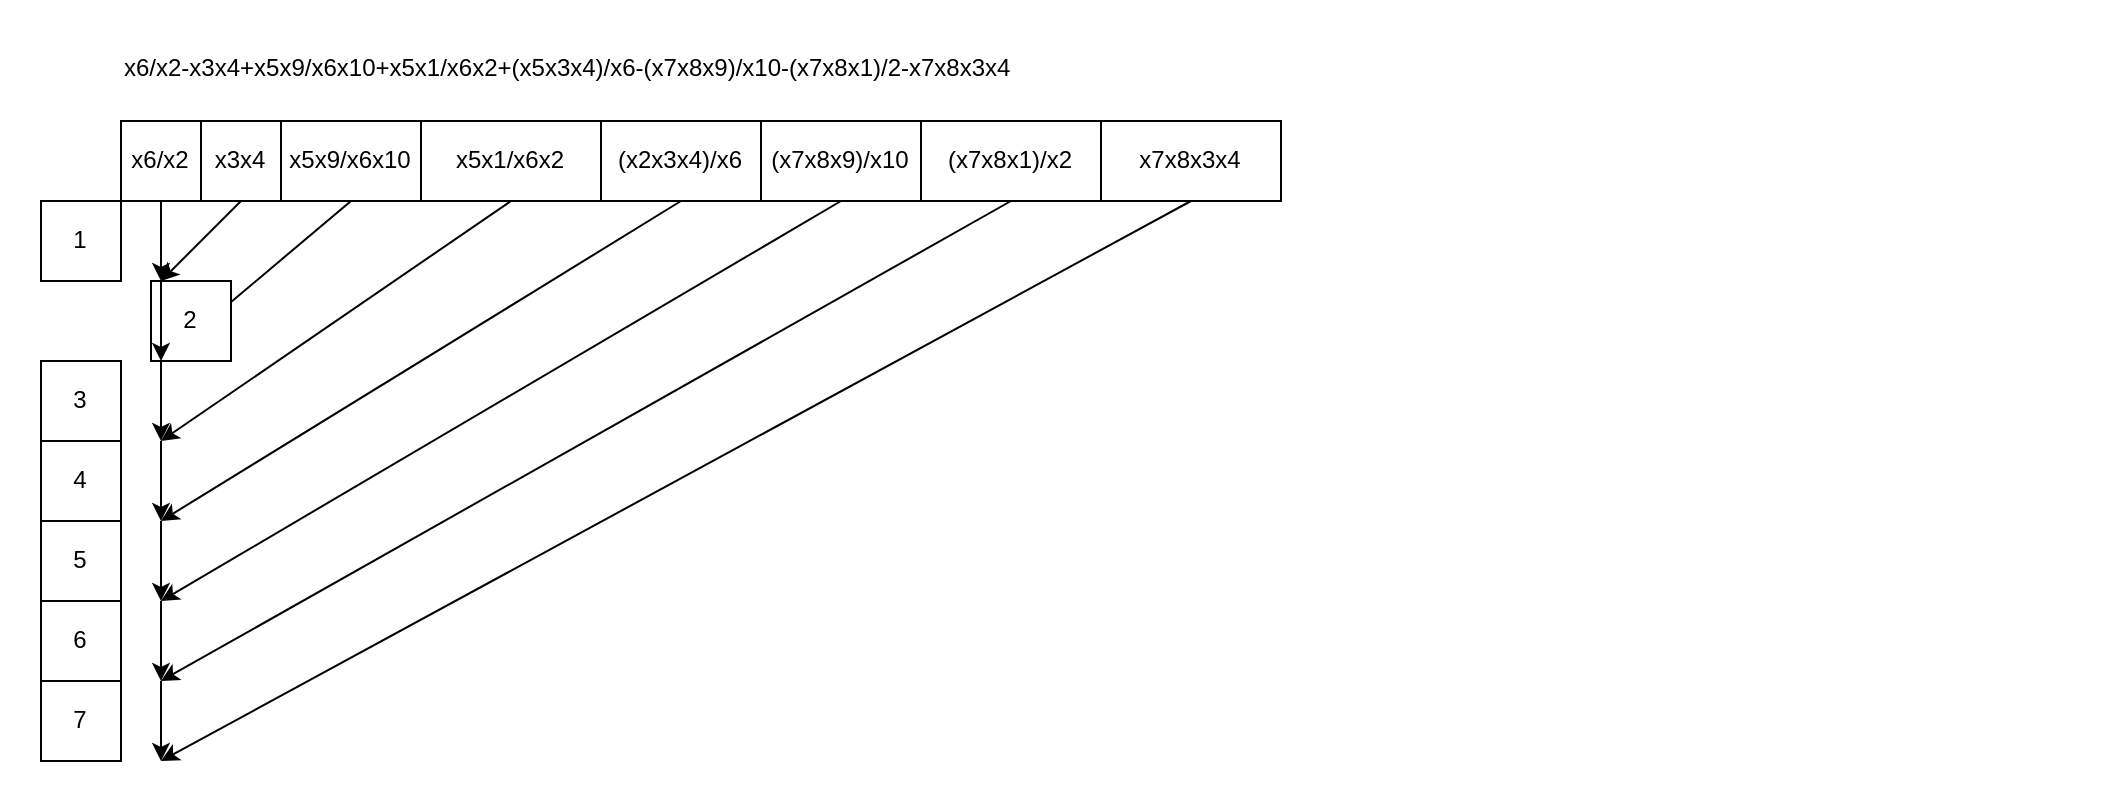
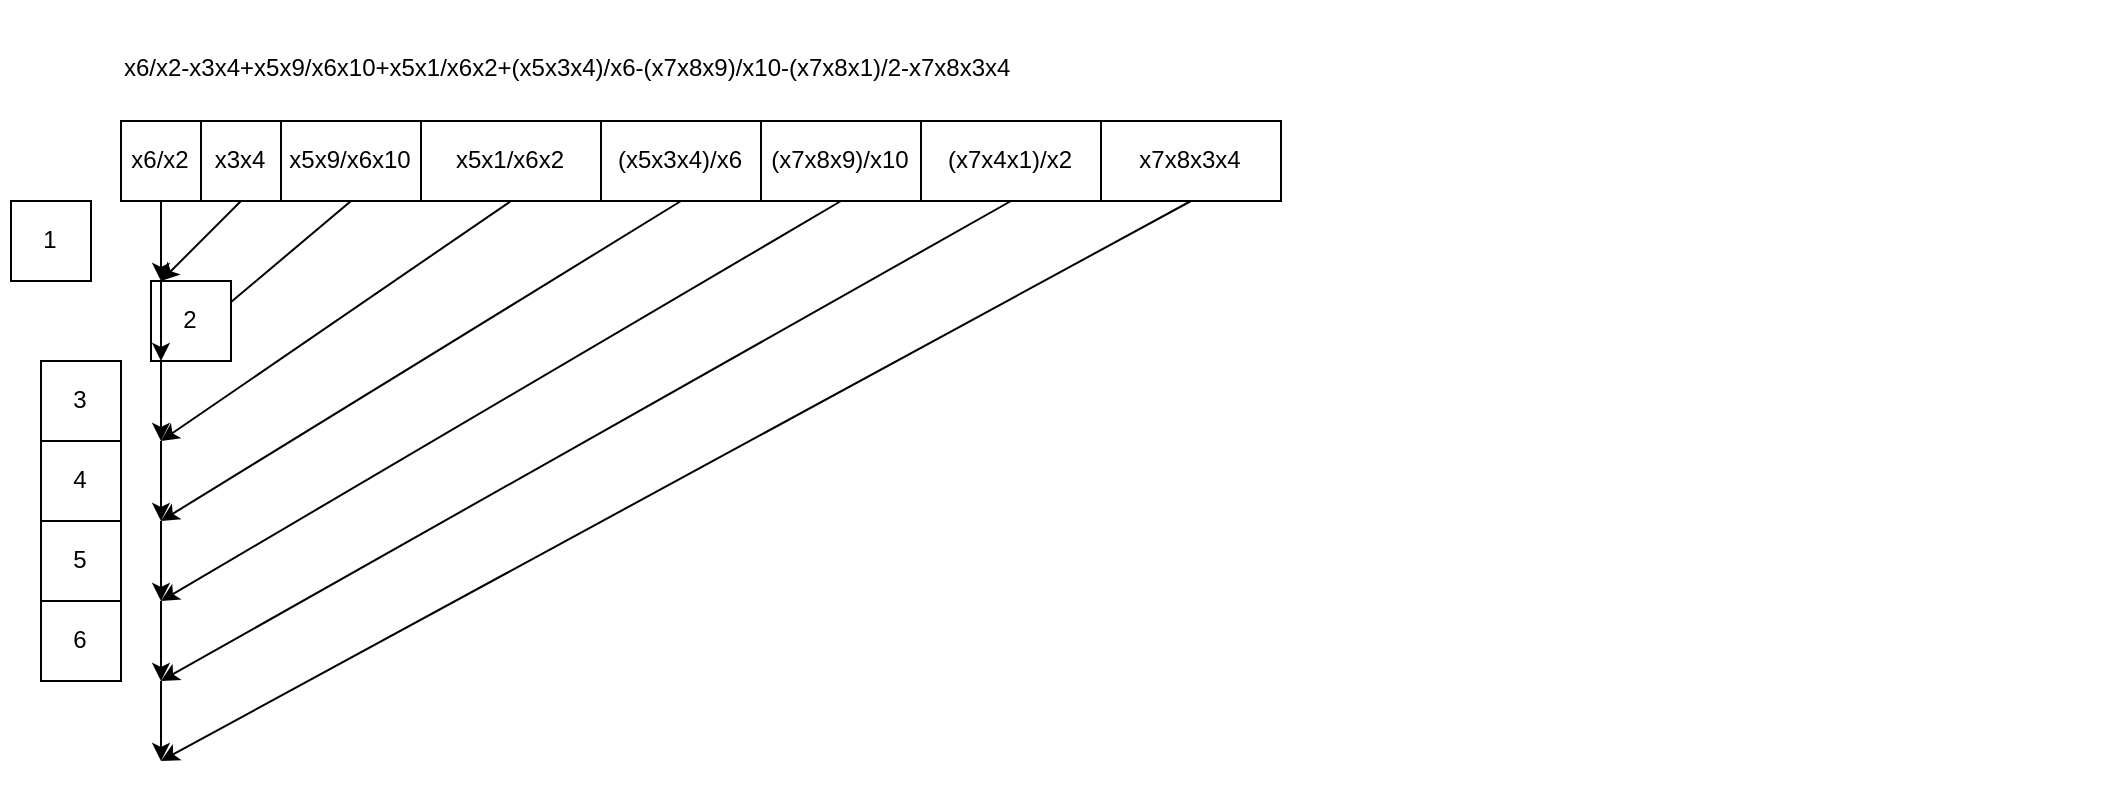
- <mxCell id="12" value="(x2x3x4)/x6" style="rounded=0;whiteSpace=wrap;html=1;" parent="1" vertex="1"><mxGeometry x="300" y="60" width="80" height="40" as="geometry" /></mxCell>
+ <mxCell id="12" value="(x5x3x4)/x6" style="rounded=0;whiteSpace=wrap;html=1;" parent="1" vertex="1"><mxGeometry x="300" y="60" width="80" height="40" as="geometry" /></mxCell>
- <mxCell id="23" value="(x7x8x1)/x2" style="rounded=0;whiteSpace=wrap;html=1;" parent="1" vertex="1"><mxGeometry x="460" y="60" width="90" height="40" as="geometry" /></mxCell>
+ <mxCell id="23" value="(x7x4x1)/x2" style="rounded=0;whiteSpace=wrap;html=1;" parent="1" vertex="1"><mxGeometry x="460" y="60" width="90" height="40" as="geometry" /></mxCell>
- <mxCell id="15" value="1" style="rounded=0;whiteSpace=wrap;html=1;" parent="1" vertex="1"><mxGeometry y="100" width="40" height="40" as="geometry" x="20" /></mxCell>
+ <mxCell id="15" value="1" style="rounded=0;whiteSpace=wrap;html=1;" parent="1" vertex="1"><mxGeometry x="5" y="100" width="40" height="40" as="geometry" /></mxCell>
- <mxCell id="21" value="7" style="rounded=0;whiteSpace=wrap;html=1;" parent="1" vertex="1"><mxGeometry y="340" width="40" height="40" as="geometry" x="20" /></mxCell>
